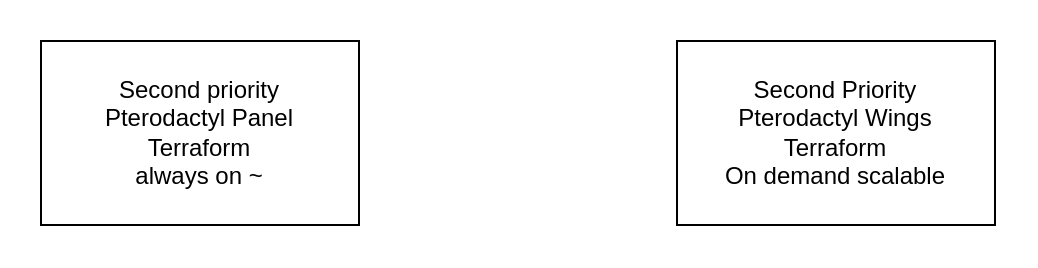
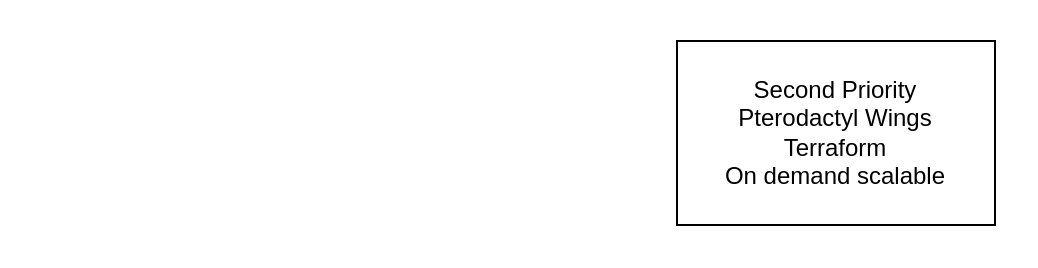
- <mxCell id="2" value="Second priority&lt;br&gt;Pterodactyl Panel&lt;br&gt;Terraform&lt;br&gt;always on ~" style="rounded=0;whiteSpace=wrap;html=1;" parent="1" vertex="1"><mxGeometry x="20" y="20" width="159" height="92" as="geometry" /></mxCell>
